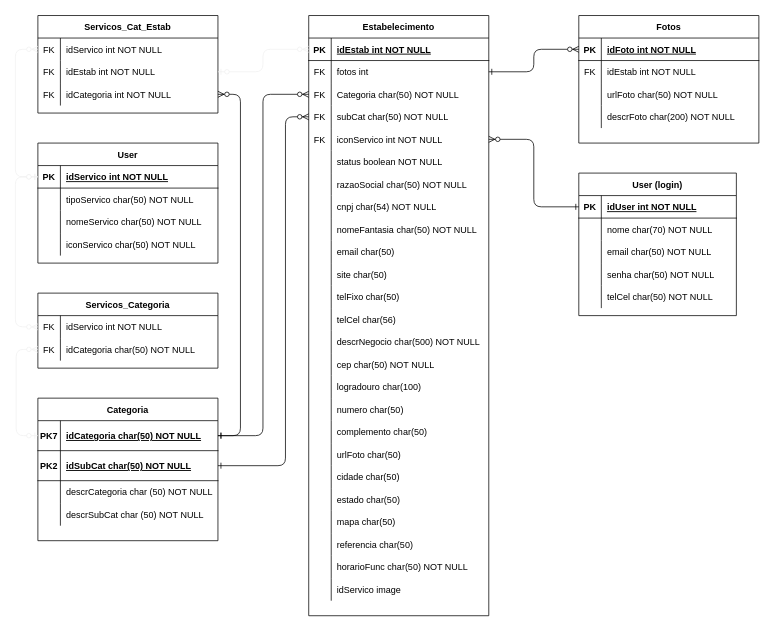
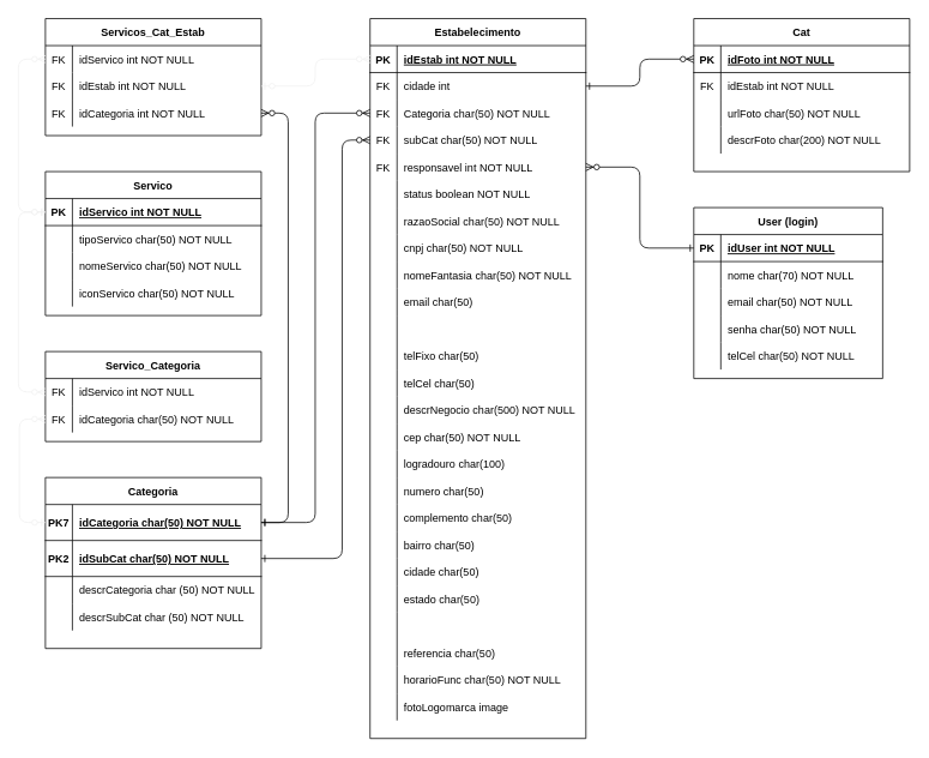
- <mxCell id="116" value="Fotos" style="shape=table;startSize=30;container=1;collapsible=1;childLayout=tableLayout;fixedRows=1;rowLines=0;fontStyle=1;align=center;resizeLast=1;" parent="1" vertex="1"><mxGeometry x="771" y="20" width="240" height="170" as="geometry"><mxRectangle x="140" y="120" width="130" height="30" as="alternateBounds" /></mxGeometry></mxCell>
+ <mxCell id="116" value="Cat" style="shape=table;startSize=30;container=1;collapsible=1;childLayout=tableLayout;fixedRows=1;rowLines=0;fontStyle=1;align=center;resizeLast=1;" parent="1" vertex="1"><mxGeometry x="771" y="20" width="240" height="170" as="geometry"><mxRectangle x="140" y="120" width="130" height="30" as="alternateBounds" /></mxGeometry></mxCell>
- <mxCell id="8" value="fotos int" style="shape=partialRectangle;overflow=hidden;connectable=0;fillColor=none;top=0;left=0;bottom=0;right=0;align=left;spacingLeft=6;" parent="6" vertex="1"><mxGeometry x="30" width="210" height="30" as="geometry" /></mxCell>
+ <mxCell id="8" value="cidade int" style="shape=partialRectangle;overflow=hidden;connectable=0;fillColor=none;top=0;left=0;bottom=0;right=0;align=left;spacingLeft=6;" parent="6" vertex="1"><mxGeometry x="30" width="210" height="30" as="geometry" /></mxCell>
- <mxCell id="17" value="iconServico int NOT NULL" style="shape=partialRectangle;overflow=hidden;connectable=0;fillColor=none;top=0;left=0;bottom=0;right=0;align=left;spacingLeft=6;" parent="15" vertex="1"><mxGeometry x="30" width="210" height="30" as="geometry" /></mxCell>
+ <mxCell id="17" value="responsavel int NOT NULL" style="shape=partialRectangle;overflow=hidden;connectable=0;fillColor=none;top=0;left=0;bottom=0;right=0;align=left;spacingLeft=6;" parent="15" vertex="1"><mxGeometry x="30" width="210" height="30" as="geometry" /></mxCell>
- <mxCell id="103" value="User" style="shape=table;startSize=30;container=1;collapsible=1;childLayout=tableLayout;fixedRows=1;rowLines=0;fontStyle=1;align=center;resizeLast=1;" parent="1" vertex="1"><mxGeometry x="50" y="190" width="240" height="160" as="geometry" /></mxCell>
+ <mxCell id="103" value="Servico" style="shape=table;startSize=30;container=1;collapsible=1;childLayout=tableLayout;fixedRows=1;rowLines=0;fontStyle=1;align=center;resizeLast=1;" parent="1" vertex="1"><mxGeometry x="50" y="190" width="240" height="160" as="geometry" /></mxCell>
- <mxCell id="26" value="cnpj char(54) NOT NULL" style="shape=partialRectangle;overflow=hidden;connectable=0;fillColor=none;top=0;left=0;bottom=0;right=0;align=left;spacingLeft=6;" parent="24" vertex="1"><mxGeometry x="30" width="210" height="30" as="geometry" /></mxCell>
+ <mxCell id="26" value="cnpj char(50) NOT NULL" style="shape=partialRectangle;overflow=hidden;connectable=0;fillColor=none;top=0;left=0;bottom=0;right=0;align=left;spacingLeft=6;" parent="24" vertex="1"><mxGeometry x="30" width="210" height="30" as="geometry" /></mxCell>
- <mxCell id="35" value="site char(50)" style="shape=partialRectangle;overflow=hidden;connectable=0;fillColor=none;top=0;left=0;bottom=0;right=0;align=left;spacingLeft=6;" parent="33" vertex="1"><mxGeometry x="30" width="210" height="30" as="geometry" /></mxCell>
- <mxCell id="94" value="Servicos_Categoria" style="shape=table;startSize=30;container=1;collapsible=1;childLayout=tableLayout;fixedRows=1;rowLines=0;fontStyle=1;align=center;resizeLast=1;" parent="1" vertex="1"><mxGeometry x="50" y="390" width="240" height="100" as="geometry" /></mxCell>
+ <mxCell id="94" value="Servico_Categoria" style="shape=table;startSize=30;container=1;collapsible=1;childLayout=tableLayout;fixedRows=1;rowLines=0;fontStyle=1;align=center;resizeLast=1;" parent="1" vertex="1"><mxGeometry x="50" y="390" width="240" height="100" as="geometry" /></mxCell>
- <mxCell id="41" value="telCel char(56)" style="shape=partialRectangle;overflow=hidden;connectable=0;fillColor=none;top=0;left=0;bottom=0;right=0;align=left;spacingLeft=6;" parent="39" vertex="1"><mxGeometry x="30" width="210" height="30" as="geometry" /></mxCell>
+ <mxCell id="41" value="telCel char(50)" style="shape=partialRectangle;overflow=hidden;connectable=0;fillColor=none;top=0;left=0;bottom=0;right=0;align=left;spacingLeft=6;" parent="39" vertex="1"><mxGeometry x="30" width="210" height="30" as="geometry" /></mxCell>
- <mxCell id="59" value="urlFoto char(50)" style="shape=partialRectangle;overflow=hidden;connectable=0;fillColor=none;top=0;left=0;bottom=0;right=0;align=left;spacingLeft=6;" parent="57" vertex="1"><mxGeometry x="30" width="210" height="30" as="geometry" /></mxCell>
+ <mxCell id="59" value="bairro char(50)" style="shape=partialRectangle;overflow=hidden;connectable=0;fillColor=none;top=0;left=0;bottom=0;right=0;align=left;spacingLeft=6;" parent="57" vertex="1"><mxGeometry x="30" width="210" height="30" as="geometry" /></mxCell>
- <mxCell id="68" value="mapa char(50)" style="shape=partialRectangle;overflow=hidden;connectable=0;fillColor=none;top=0;left=0;bottom=0;right=0;align=left;spacingLeft=6;" parent="66" vertex="1"><mxGeometry x="30" width="210" height="30" as="geometry" /></mxCell>
- <mxCell id="77" value="idServico image" style="shape=partialRectangle;overflow=hidden;connectable=0;fillColor=none;top=0;left=0;bottom=0;right=0;align=left;spacingLeft=6;" parent="75" vertex="1"><mxGeometry x="30" width="210" height="30" as="geometry" /></mxCell>
+ <mxCell id="77" value="fotoLogomarca image" style="shape=partialRectangle;overflow=hidden;connectable=0;fillColor=none;top=0;left=0;bottom=0;right=0;align=left;spacingLeft=6;" parent="75" vertex="1"><mxGeometry x="30" width="210" height="30" as="geometry" /></mxCell>
